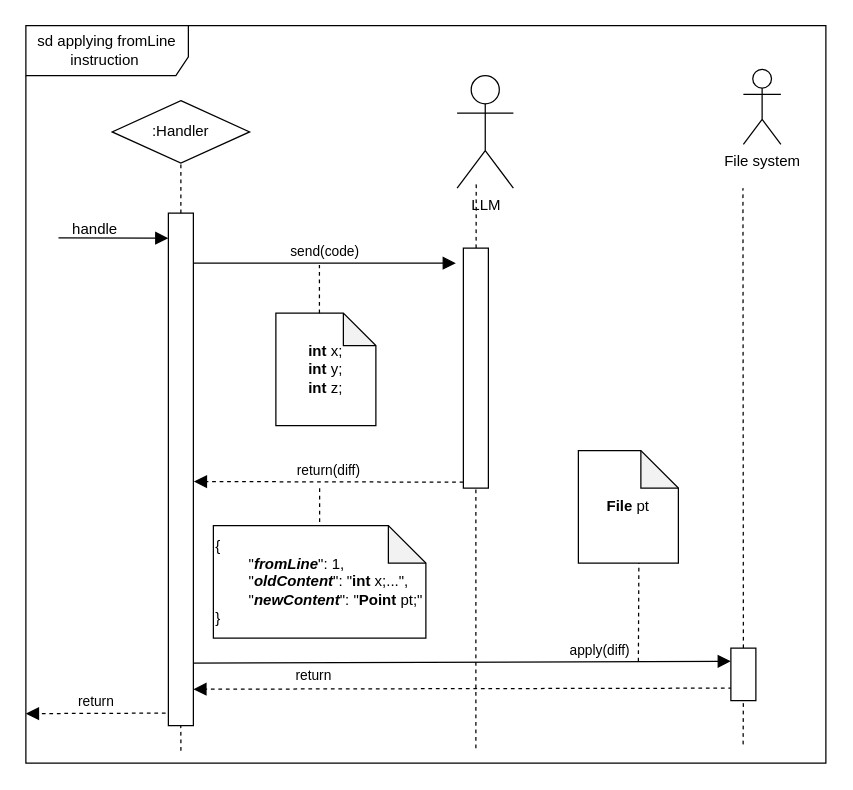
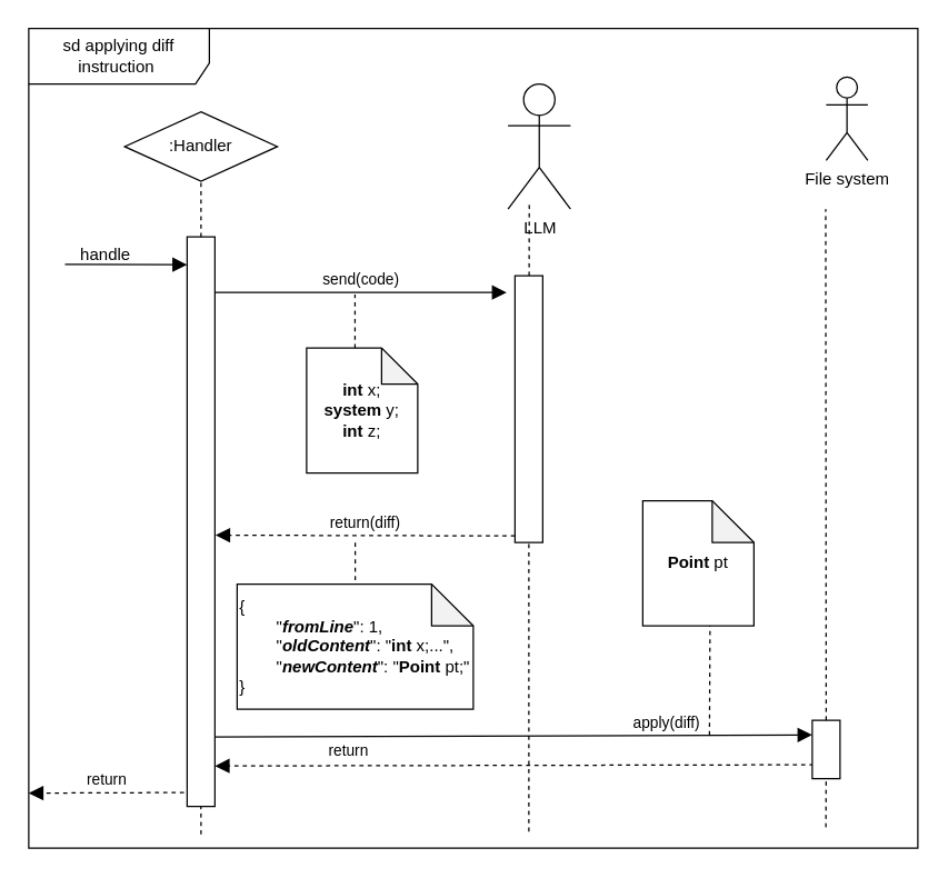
- <mxCell id="3" value="sd applying fromLine instruction&amp;nbsp;" style="shape=umlFrame;whiteSpace=wrap;html=1;pointerEvents=0;width=130;height=40;" vertex="1" parent="1"><mxGeometry x="20" y="20" width="640" height="590" as="geometry" /></mxCell>
+ <mxCell id="3" value="sd applying diff instruction&amp;nbsp;" style="shape=umlFrame;whiteSpace=wrap;html=1;pointerEvents=0;width=130;height=40;" vertex="1" parent="1"><mxGeometry x="20" y="20" width="640" height="590" as="geometry" /></mxCell>
- <mxCell id="8" value="&lt;b&gt;int &lt;/b&gt;x;&lt;div&gt;&lt;b&gt;int &lt;/b&gt;y;&lt;/div&gt;&lt;div&gt;&lt;b&gt;int &lt;/b&gt;z;&lt;/div&gt;" style="shape=note;whiteSpace=wrap;html=1;backgroundOutline=1;darkOpacity=0.05;size=26;" parent="1" vertex="1"><mxGeometry x="220" y="250" width="80" height="90" as="geometry" /></mxCell>
+ <mxCell id="8" value="&lt;b&gt;int &lt;/b&gt;x;&lt;div&gt;&lt;b&gt;system &lt;/b&gt;y;&lt;/div&gt;&lt;div&gt;&lt;b&gt;int &lt;/b&gt;z;&lt;/div&gt;" style="shape=note;whiteSpace=wrap;html=1;backgroundOutline=1;darkOpacity=0.05;size=26;" parent="1" vertex="1"><mxGeometry x="220" y="250" width="80" height="90" as="geometry" /></mxCell>
- <mxCell id="12" value="&lt;b&gt;File &lt;/b&gt;pt" style="shape=note;whiteSpace=wrap;html=1;backgroundOutline=1;darkOpacity=0.05;" parent="1" vertex="1"><mxGeometry x="462" y="360" width="80" height="90" as="geometry" /></mxCell>
+ <mxCell id="12" value="&lt;b&gt;Point &lt;/b&gt;pt" style="shape=note;whiteSpace=wrap;html=1;backgroundOutline=1;darkOpacity=0.05;" parent="1" vertex="1"><mxGeometry x="462" y="360" width="80" height="90" as="geometry" /></mxCell>
